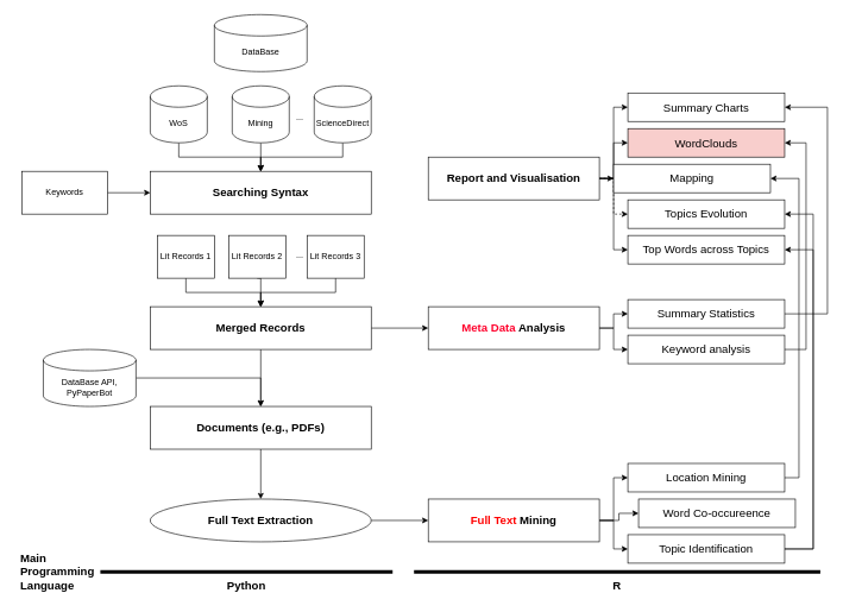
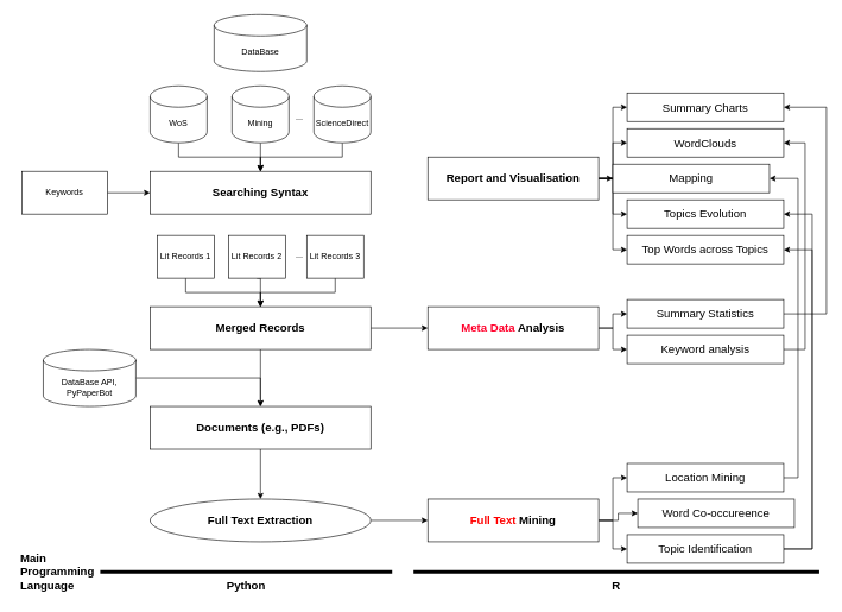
- <mxCell id="46" value="&lt;span style=&quot;font-size: 16px;&quot;&gt;WordClouds&lt;/span&gt;" style="rounded=0;whiteSpace=wrap;html=1;fillColor=#f8cecc;" parent="1" vertex="1"><mxGeometry x="880" y="180" width="220" height="40" as="geometry" /></mxCell>
+ <mxCell id="46" value="&lt;span style=&quot;font-size: 16px;&quot;&gt;WordClouds&lt;/span&gt;" style="rounded=0;whiteSpace=wrap;html=1;" parent="1" vertex="1"><mxGeometry x="880" y="180" width="220" height="40" as="geometry" /></mxCell>
- <mxCell id="32" style="edgeStyle=orthogonalEdgeStyle;rounded=0;orthogonalLoop=1;jettySize=auto;html=1;exitX=1;exitY=0.5;exitDx=0;exitDy=0;entryX=0;entryY=0.5;entryDx=0;entryDy=0;dashed=1;" parent="1" source="35" target="52" edge="1"><mxGeometry relative="1" as="geometry" /></mxCell>
+ <mxCell id="32" style="edgeStyle=orthogonalEdgeStyle;rounded=0;orthogonalLoop=1;jettySize=auto;html=1;exitX=1;exitY=0.5;exitDx=0;exitDy=0;entryX=0;entryY=0.5;entryDx=0;entryDy=0;" parent="1" source="35" target="52" edge="1"><mxGeometry relative="1" as="geometry" /></mxCell>
